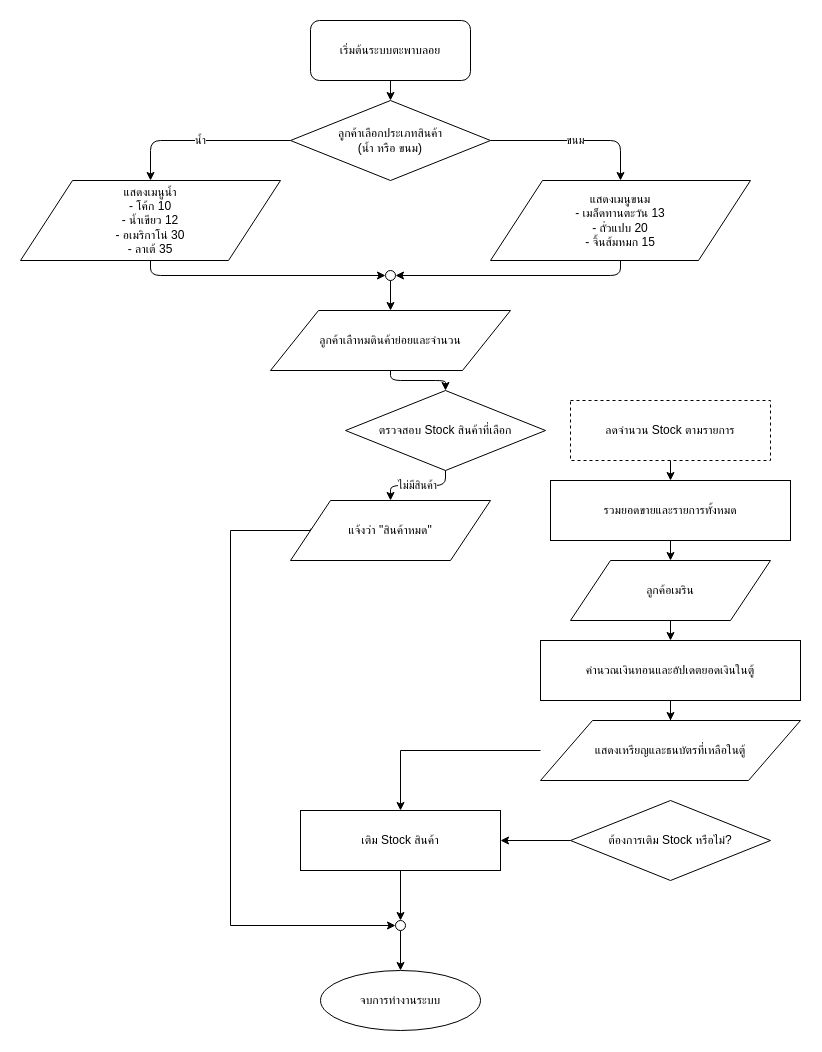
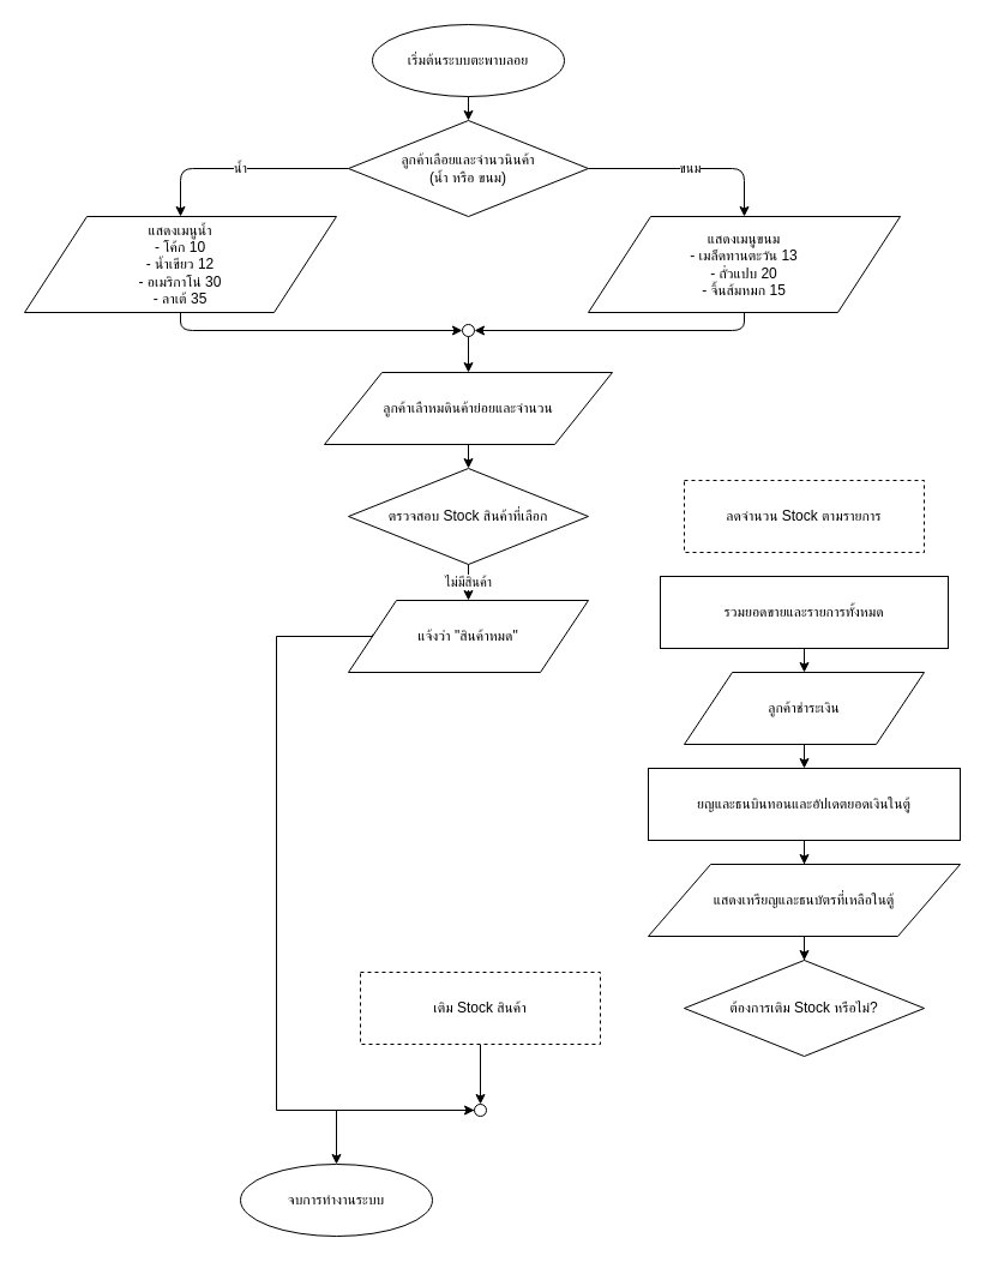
- <mxCell id="2" value="เริ่มต้นระบบตะพาบลอย" style="whiteSpace=wrap;html=1;rounded=1;" vertex="1" parent="1"><mxGeometry x="310" y="20" width="160" height="60" as="geometry" /></mxCell>
+ <mxCell id="2" value="เริ่มต้นระบบตะพาบลอย" style="ellipse;whiteSpace=wrap;html=1;" vertex="1" parent="1"><mxGeometry x="310" y="20" width="160" height="60" as="geometry" /></mxCell>
- <mxCell id="3" value="ลูกค้าเลือกประเภทสินค้า&#10;(น้ำ หรือ ขนม)" style="rhombus;whiteSpace=wrap;html=1;" vertex="1" parent="1"><mxGeometry x="290" y="100" width="200" height="80" as="geometry" /></mxCell>
+ <mxCell id="3" value="ลูกค้าเลือยและจำนวนินค้า&#10;(น้ำ หรือ ขนม)" style="rhombus;whiteSpace=wrap;html=1;" vertex="1" parent="1"><mxGeometry x="290" y="100" width="200" height="80" as="geometry" /></mxCell>
- <mxCell id="7" value="ตรวจสอบ Stock สินค้าที่เลือก" style="rhombus;whiteSpace=wrap;html=1;" vertex="1" parent="1"><mxGeometry x="345" y="390" width="200" height="80" as="geometry" /></mxCell>
+ <mxCell id="7" value="ตรวจสอบ Stock สินค้าที่เลือก" style="rhombus;whiteSpace=wrap;html=1;" vertex="1" parent="1"><mxGeometry x="290" y="390" width="200" height="80" as="geometry" /></mxCell>
- <mxCell id="28" style="edgeStyle=orthogonalEdgeStyle;html=1;" edge="1" parent="1" source="8" target="11"><mxGeometry relative="1" as="geometry" /></mxCell>
- <mxCell id="12" value="ลูกค้อเมริน" style="shape=parallelogram;whiteSpace=wrap;html=1;" vertex="1" parent="1"><mxGeometry x="570" y="560" width="200" height="60" as="geometry" /></mxCell>
+ <mxCell id="12" value="ลูกค้าชำระเงิน" style="shape=parallelogram;whiteSpace=wrap;html=1;" vertex="1" parent="1"><mxGeometry x="570" y="560" width="200" height="60" as="geometry" /></mxCell>
- <mxCell id="14" value="คำนวณเงินทอนและอัปเดตยอดเงินในตู้" style="rounded=0;whiteSpace=wrap;html=1;" vertex="1" parent="1"><mxGeometry x="540" y="640" width="260" height="60" as="geometry" /></mxCell>
+ <mxCell id="14" value="ยญและธนบินทอนและอัปเดตยอดเงินในตู้" style="rounded=0;whiteSpace=wrap;html=1;" vertex="1" parent="1"><mxGeometry x="540" y="640" width="260" height="60" as="geometry" /></mxCell>
- <mxCell id="15" style="edgeStyle=orthogonalEdgeStyle;rounded=0;orthogonalLoop=1;jettySize=auto;html=1;" edge="1" parent="1" source="16" target="20"><mxGeometry relative="1" as="geometry" /></mxCell>
+ <mxCell id="15" style="edgeStyle=orthogonalEdgeStyle;rounded=0;orthogonalLoop=1;jettySize=auto;html=1;entryX=0.5;entryY=0;entryDx=0;entryDy=0;" edge="1" parent="1" source="16" target="18"><mxGeometry relative="1" as="geometry" /></mxCell>
- <mxCell id="20" value="เติม Stock สินค้า" style="rounded=0;whiteSpace=wrap;html=1;" vertex="1" parent="1"><mxGeometry x="300" y="810" width="200" height="60" as="geometry" /></mxCell>
+ <mxCell id="20" value="เติม Stock สินค้า" style="rounded=0;whiteSpace=wrap;html=1;dashed=1;" vertex="1" parent="1"><mxGeometry x="300" y="810" width="200" height="60" as="geometry" /></mxCell>
- <mxCell id="17" style="edgeStyle=orthogonalEdgeStyle;rounded=0;orthogonalLoop=1;jettySize=auto;html=1;entryX=1;entryY=0.5;entryDx=0;entryDy=0;" edge="1" parent="1" source="18" target="20"><mxGeometry relative="1" as="geometry" /></mxCell>
- <mxCell id="33" value="จบการทำงานระบบ" style="ellipse;whiteSpace=wrap;html=1;" vertex="1" parent="1"><mxGeometry x="320" y="970" width="160" height="60" as="geometry" /></mxCell>
+ <mxCell id="33" value="จบการทำงานระบบ" style="ellipse;whiteSpace=wrap;html=1;" vertex="1" parent="1"><mxGeometry x="200" y="970" width="160" height="60" as="geometry" /></mxCell>
